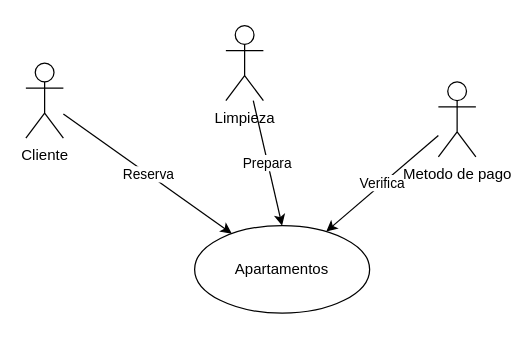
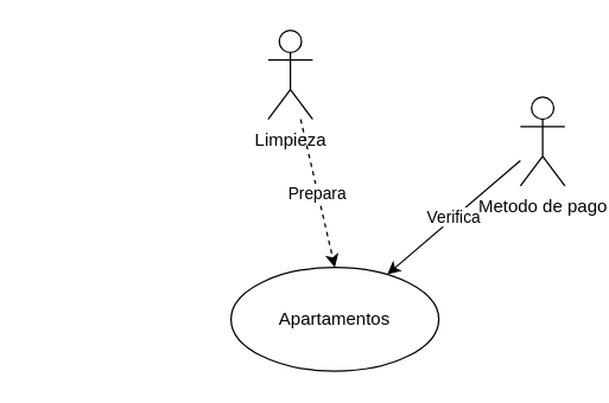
- <mxCell id="4" value="Cliente&lt;br&gt;" style="shape=umlActor;verticalLabelPosition=bottom;verticalAlign=top;html=1;" vertex="1" parent="1"><mxGeometry x="20" y="50" width="30" height="60" as="geometry" /></mxCell>
- <mxCell id="5" value="Prepara" style="edgeStyle=none;html=1;entryX=0.5;entryY=0;entryDx=0;entryDy=0;" edge="1" parent="1" source="6" target="2"><mxGeometry relative="1" as="geometry" /></mxCell>
+ <mxCell id="5" value="Prepara" style="edgeStyle=none;html=1;entryX=0.5;entryY=0;entryDx=0;entryDy=0;dashed=1;" edge="1" parent="1" source="6" target="2"><mxGeometry relative="1" as="geometry" /></mxCell>
- <mxCell id="3" value="Reserva" style="edgeStyle=none;html=1;" edge="1" parent="1" source="4" target="2"><mxGeometry relative="1" as="geometry" /></mxCell>
